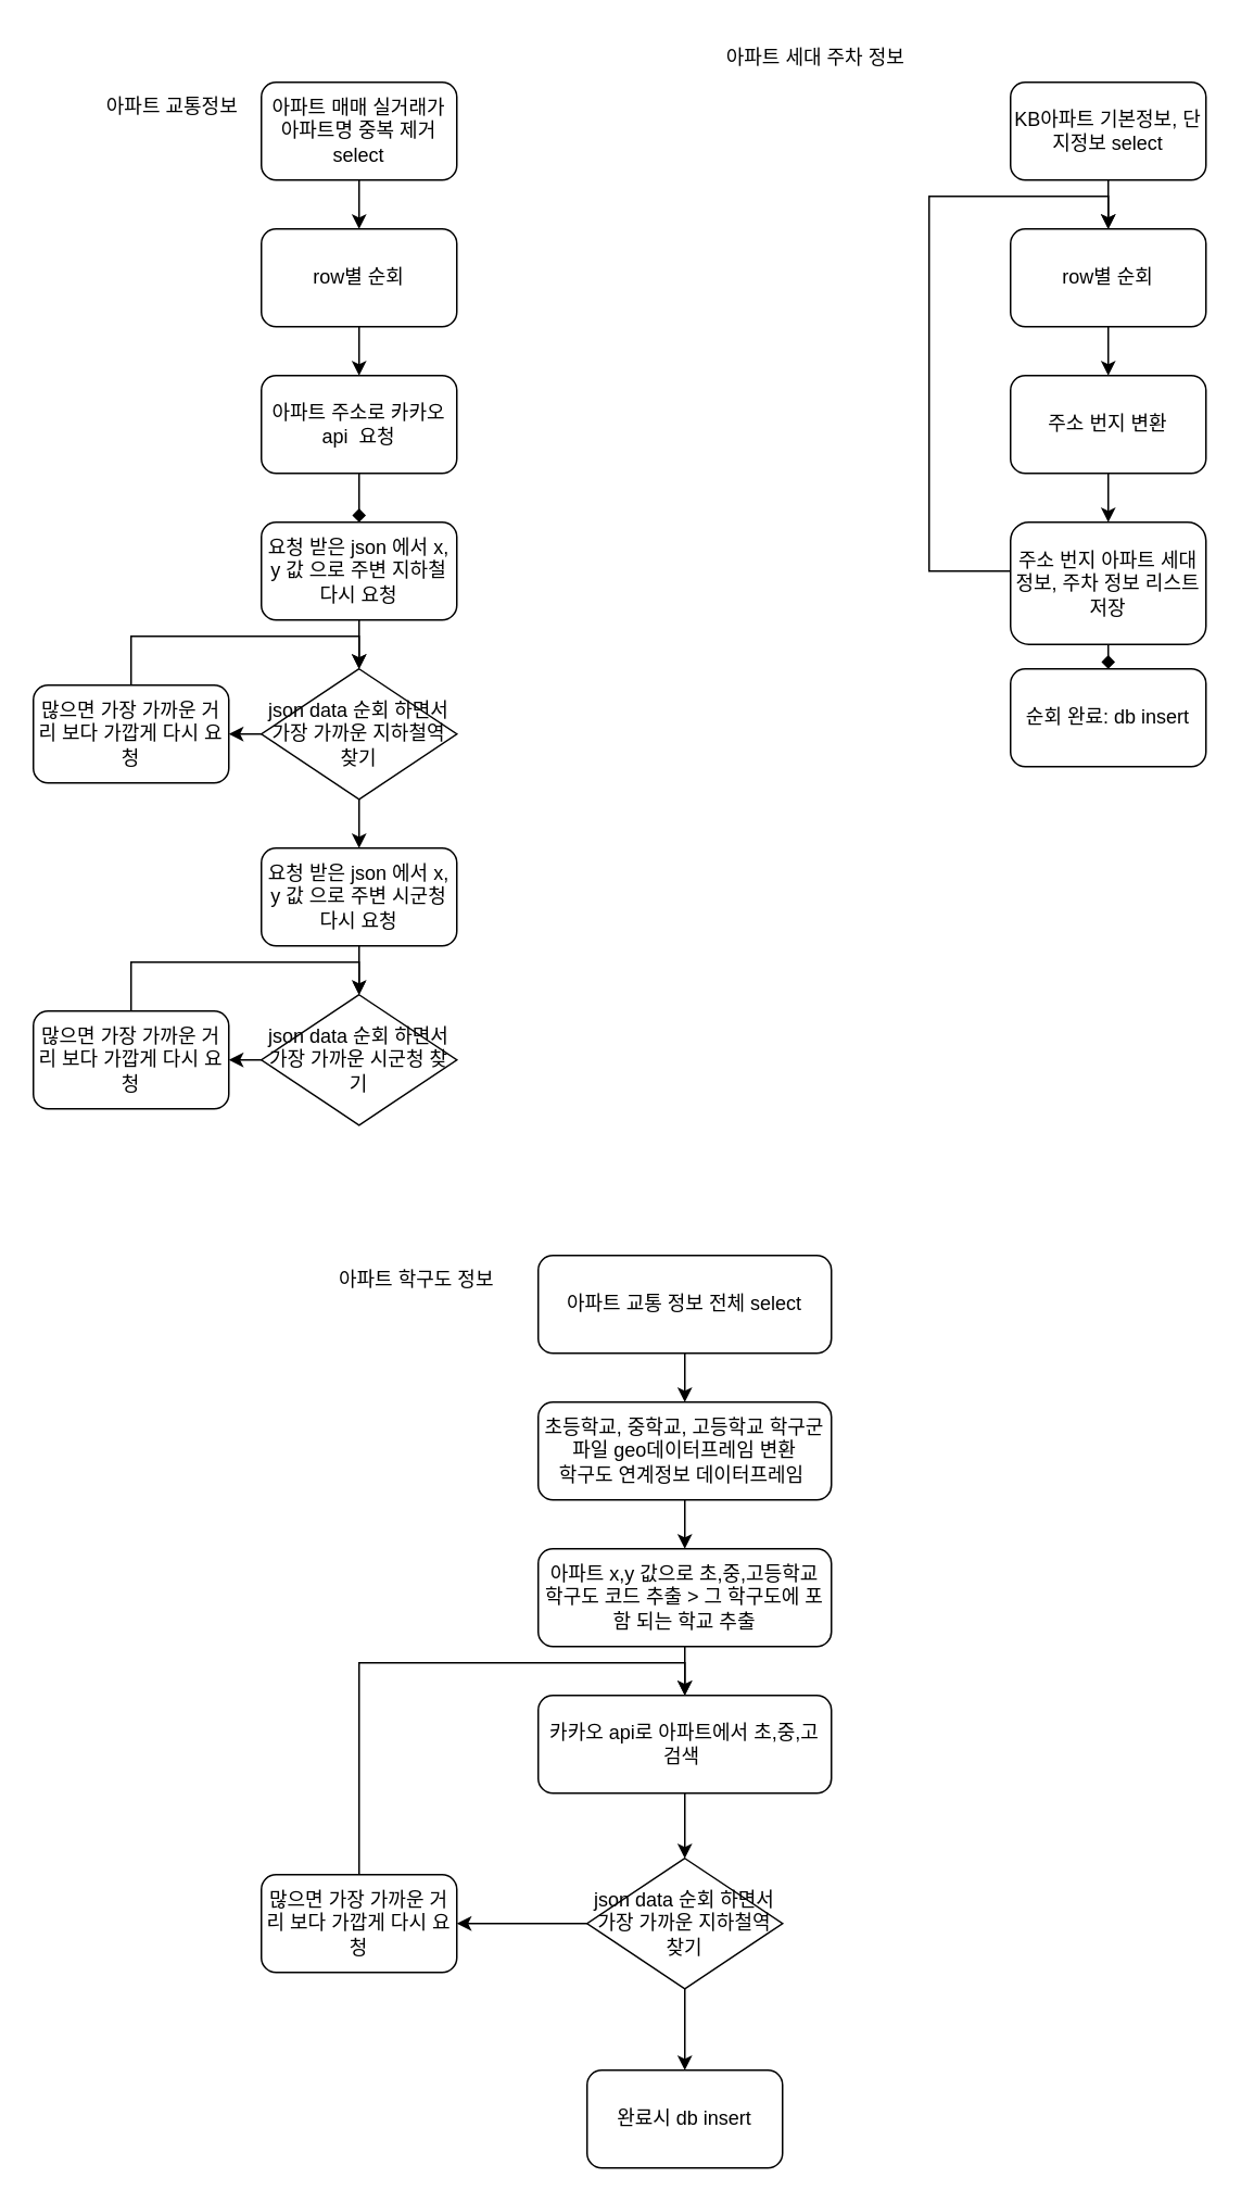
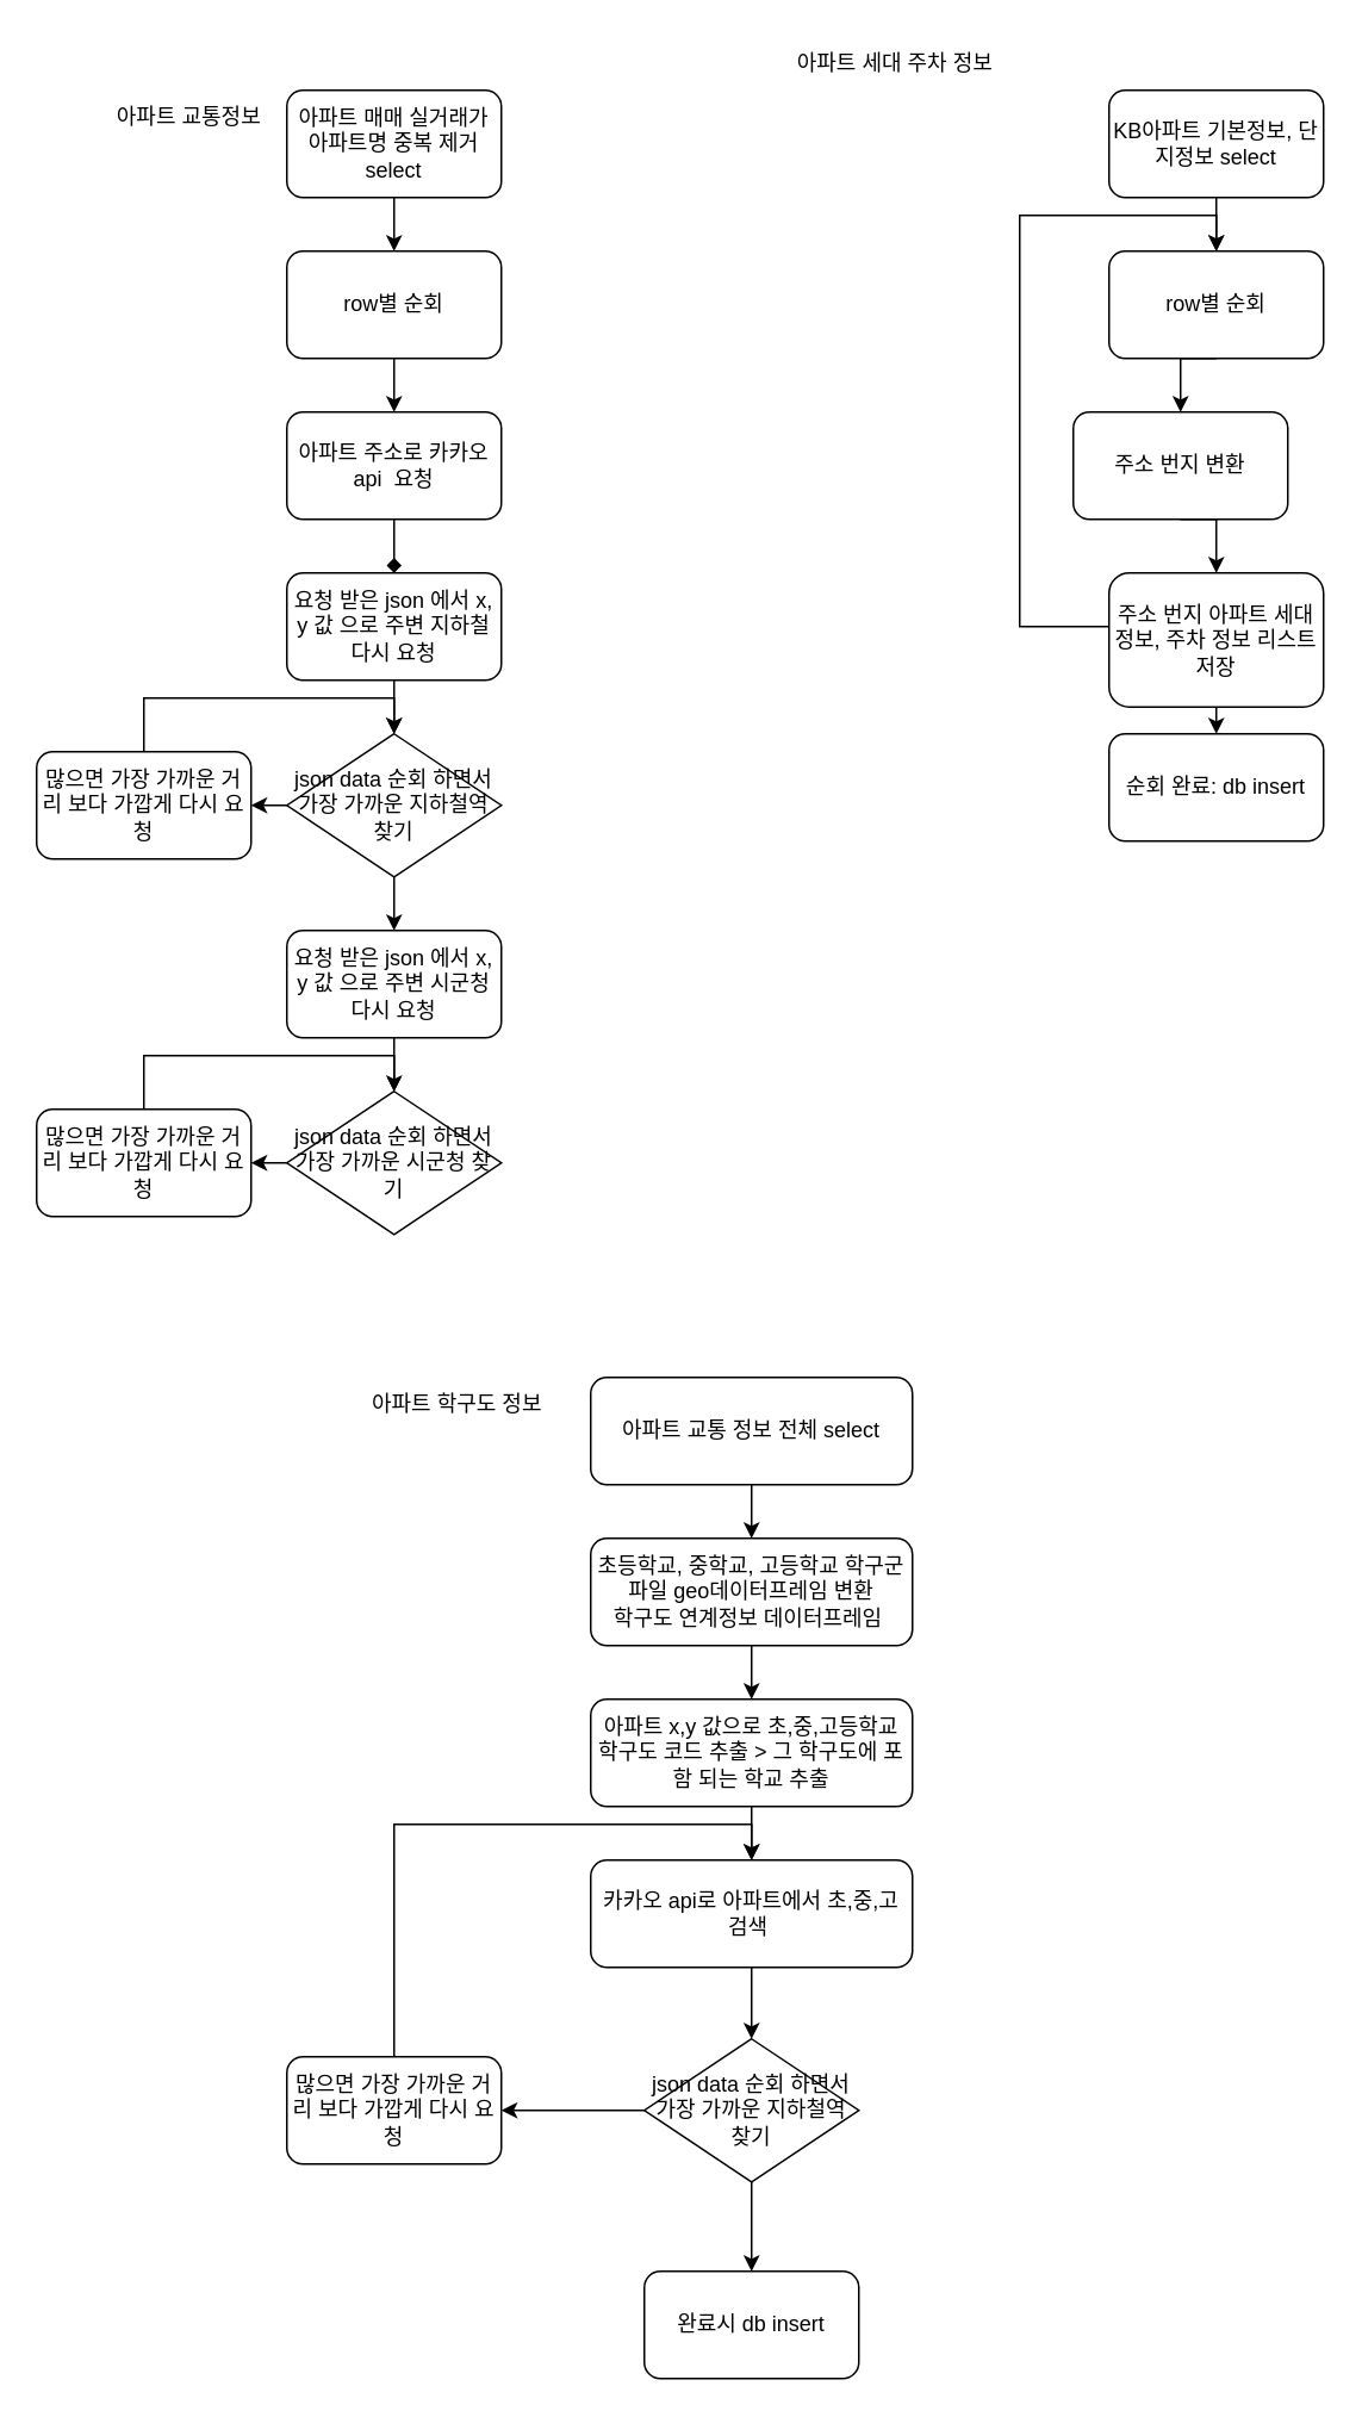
- <mxCell id="27" value="주소 번지 변환" style="rounded=1;whiteSpace=wrap;html=1;" vertex="1" parent="1"><mxGeometry x="620" y="230" width="120" height="60" as="geometry" /></mxCell>
+ <mxCell id="27" value="주소 번지 변환" style="rounded=1;whiteSpace=wrap;html=1;" vertex="1" parent="1"><mxGeometry x="600" y="230" width="120" height="60" as="geometry" /></mxCell>
- <mxCell id="29" style="edgeStyle=orthogonalEdgeStyle;rounded=0;orthogonalLoop=1;jettySize=auto;html=1;exitX=0.5;exitY=1;exitDx=0;exitDy=0;entryX=0.5;entryY=0;entryDx=0;entryDy=0;endArrow=diamond;" edge="1" parent="1" source="30" target="33"><mxGeometry relative="1" as="geometry" /></mxCell>
+ <mxCell id="29" style="edgeStyle=orthogonalEdgeStyle;rounded=0;orthogonalLoop=1;jettySize=auto;html=1;exitX=0.5;exitY=1;exitDx=0;exitDy=0;entryX=0.5;entryY=0;entryDx=0;entryDy=0;" edge="1" parent="1" source="30" target="33"><mxGeometry relative="1" as="geometry" /></mxCell>
